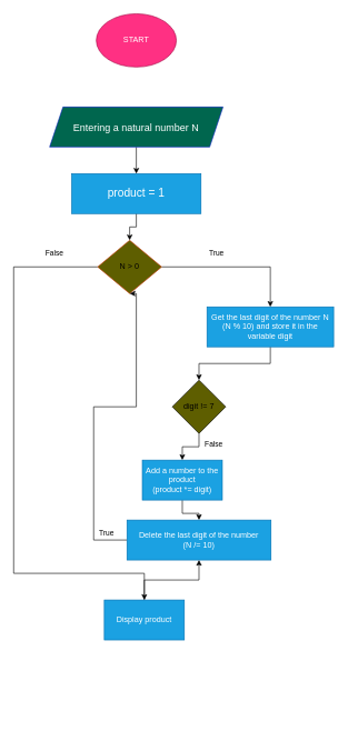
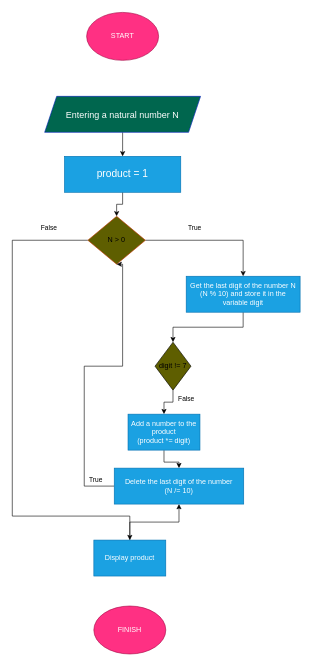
- <mxCell id="13" value="digit != 7" style="rhombus;whiteSpace=wrap;html=1;fillColor=#5E5E00;gradientColor=none;" vertex="1" parent="1"><mxGeometry x="258" y="570" width="80" height="80" as="geometry" /></mxCell>
+ <mxCell id="13" value="digit != 7" style="rhombus;whiteSpace=wrap;html=1;fillColor=#5E5E00;gradientColor=none;" vertex="1" parent="1"><mxGeometry x="258" y="570" width="60" height="80" as="geometry" /></mxCell>
+ <mxCell id="20" value="FINISH" style="ellipse;whiteSpace=wrap;html=1;fillColor=#FF3083;strokeColor=#A50040;fontColor=#ffffff;" vertex="1" parent="1"><mxGeometry x="156" y="1010" width="120" height="80" as="geometry" /></mxCell>
